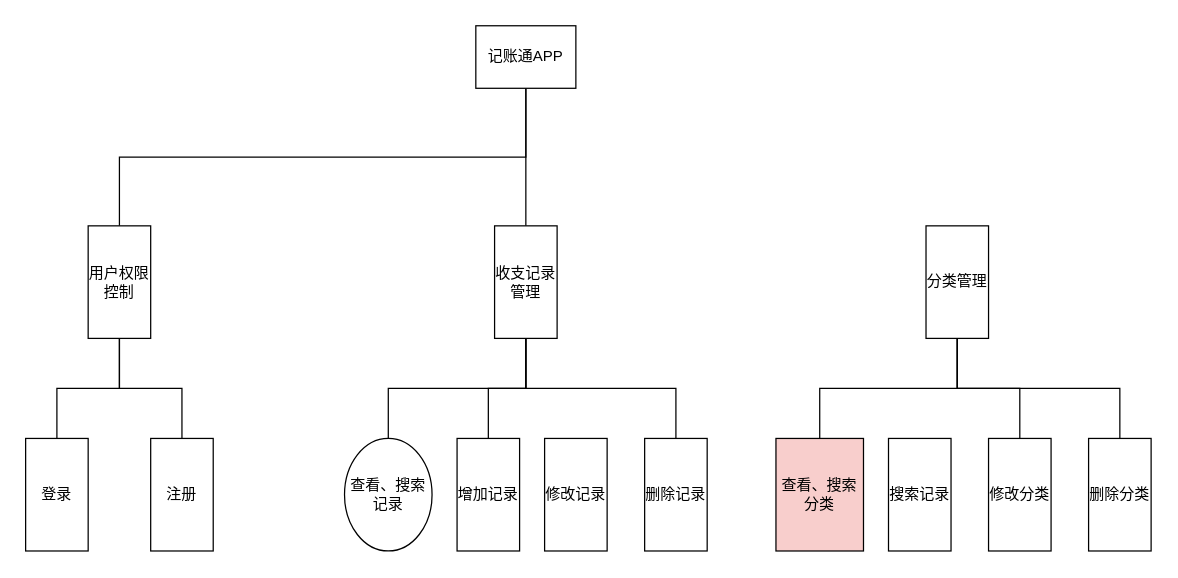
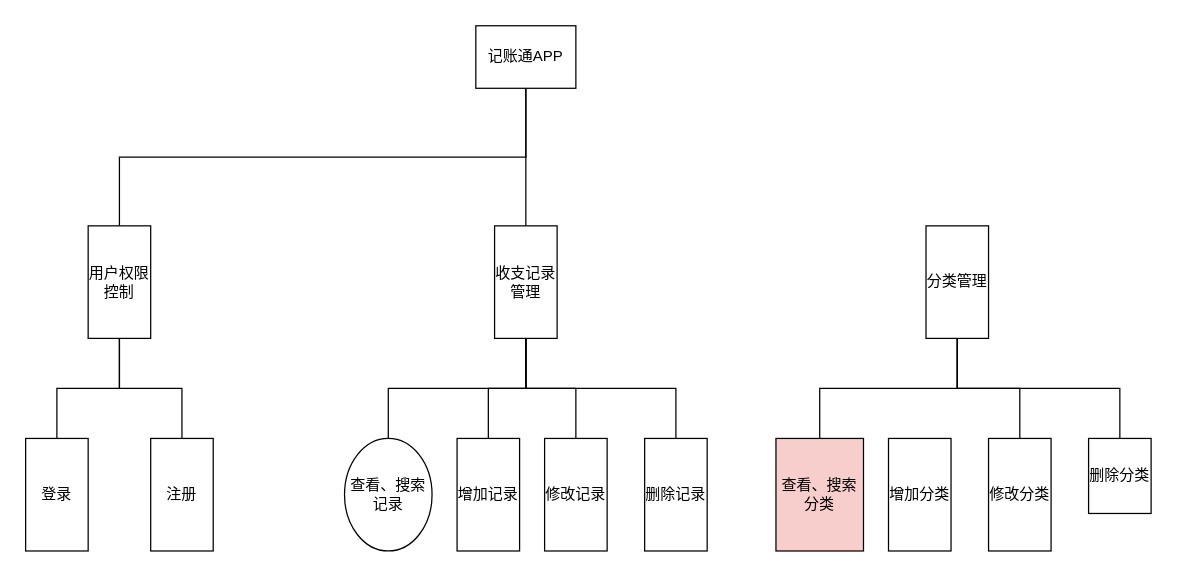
+ <mxCell id="10" style="edgeStyle=orthogonalEdgeStyle;rounded=0;orthogonalLoop=1;jettySize=auto;html=1;exitX=0.5;exitY=1;exitDx=0;exitDy=0;entryX=0.5;entryY=0;entryDx=0;entryDy=0;endArrow=none;endFill=0;" parent="1" source="12" target="21" edge="1"><mxGeometry relative="1" as="geometry" /></mxCell>
- <mxCell id="24" value="&lt;div style=&quot;&quot;&gt;搜索记录&lt;/div&gt;" style="rounded=0;whiteSpace=wrap;html=1;align=center;" parent="1" vertex="1"><mxGeometry x="710" y="350" width="50" height="90" as="geometry" /></mxCell>
+ <mxCell id="24" value="&lt;div style=&quot;&quot;&gt;增加分类&lt;/div&gt;" style="rounded=0;whiteSpace=wrap;html=1;align=center;" parent="1" vertex="1"><mxGeometry x="710" y="350" width="50" height="90" as="geometry" /></mxCell>
- <mxCell id="26" value="&lt;div style=&quot;&quot;&gt;删除分类&lt;/div&gt;" style="rounded=0;whiteSpace=wrap;html=1;align=center;" parent="1" vertex="1"><mxGeometry x="870" y="350" width="50" height="90" as="geometry" /></mxCell>
+ <mxCell id="26" value="&lt;div style=&quot;&quot;&gt;删除分类&lt;/div&gt;" style="rounded=0;whiteSpace=wrap;html=1;align=center;" parent="1" vertex="1"><mxGeometry x="870" y="350" width="50" height="60" as="geometry" /></mxCell>
